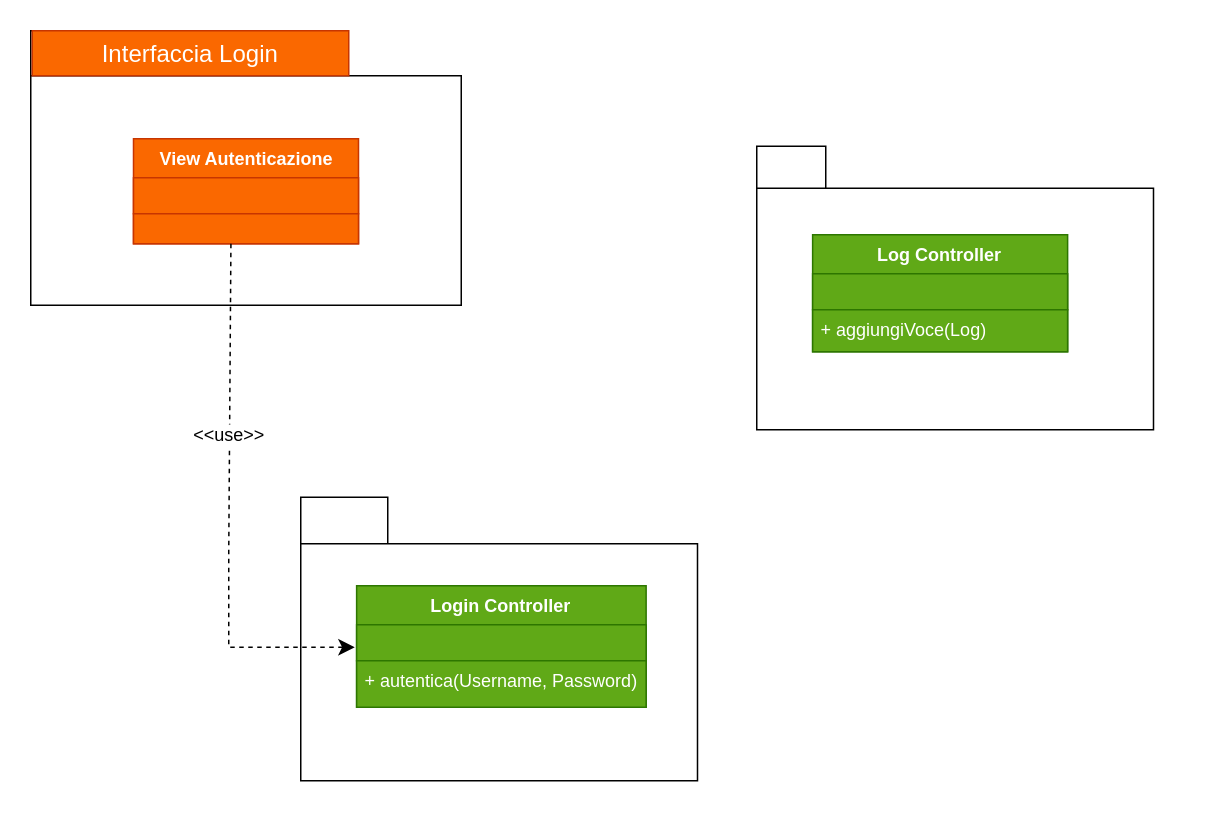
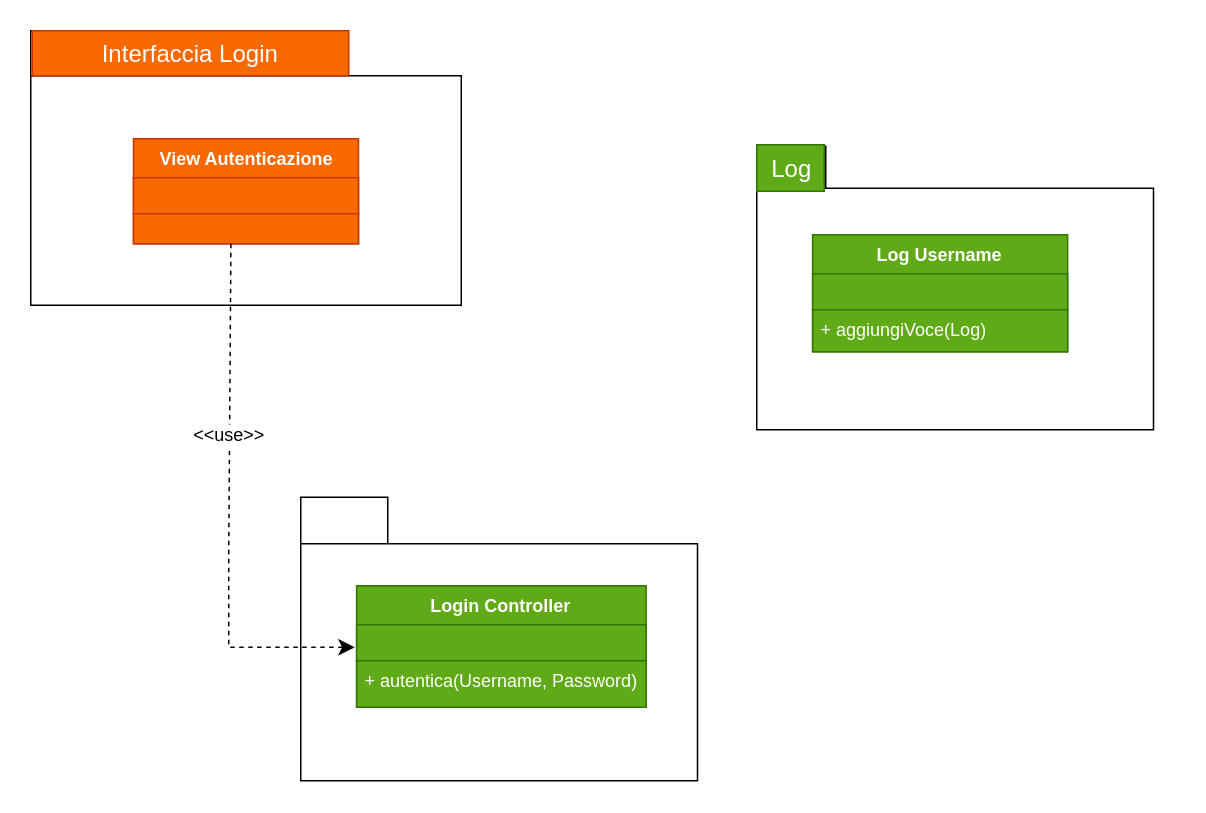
+ <mxCell id="19" value="Log" style="text;html=1;align=center;verticalAlign=middle;resizable=0;points=[];autosize=1;fontSize=16;fillColor=#60a917;fontColor=#ffffff;strokeColor=#2D7600;" parent="1" vertex="1"><mxGeometry x="504" y="96" width="45" height="31" as="geometry" /></mxCell>
- <mxCell id="20" value="Log Controller" style="swimlane;fontStyle=1;align=center;verticalAlign=top;childLayout=stackLayout;horizontal=1;startSize=26;horizontalStack=0;resizeParent=1;resizeParentMax=0;resizeLast=0;collapsible=1;marginBottom=0;whiteSpace=wrap;html=1;fillColor=#60a917;fontColor=#ffffff;strokeColor=#2D7600;" parent="1" vertex="1"><mxGeometry x="541.25" y="156" width="170" height="78" as="geometry" /></mxCell>
+ <mxCell id="20" value="Log Username" style="swimlane;fontStyle=1;align=center;verticalAlign=top;childLayout=stackLayout;horizontal=1;startSize=26;horizontalStack=0;resizeParent=1;resizeParentMax=0;resizeLast=0;collapsible=1;marginBottom=0;whiteSpace=wrap;html=1;fillColor=#60a917;fontColor=#ffffff;strokeColor=#2D7600;" parent="1" vertex="1"><mxGeometry x="541.25" y="156" width="170" height="78" as="geometry" /></mxCell>
